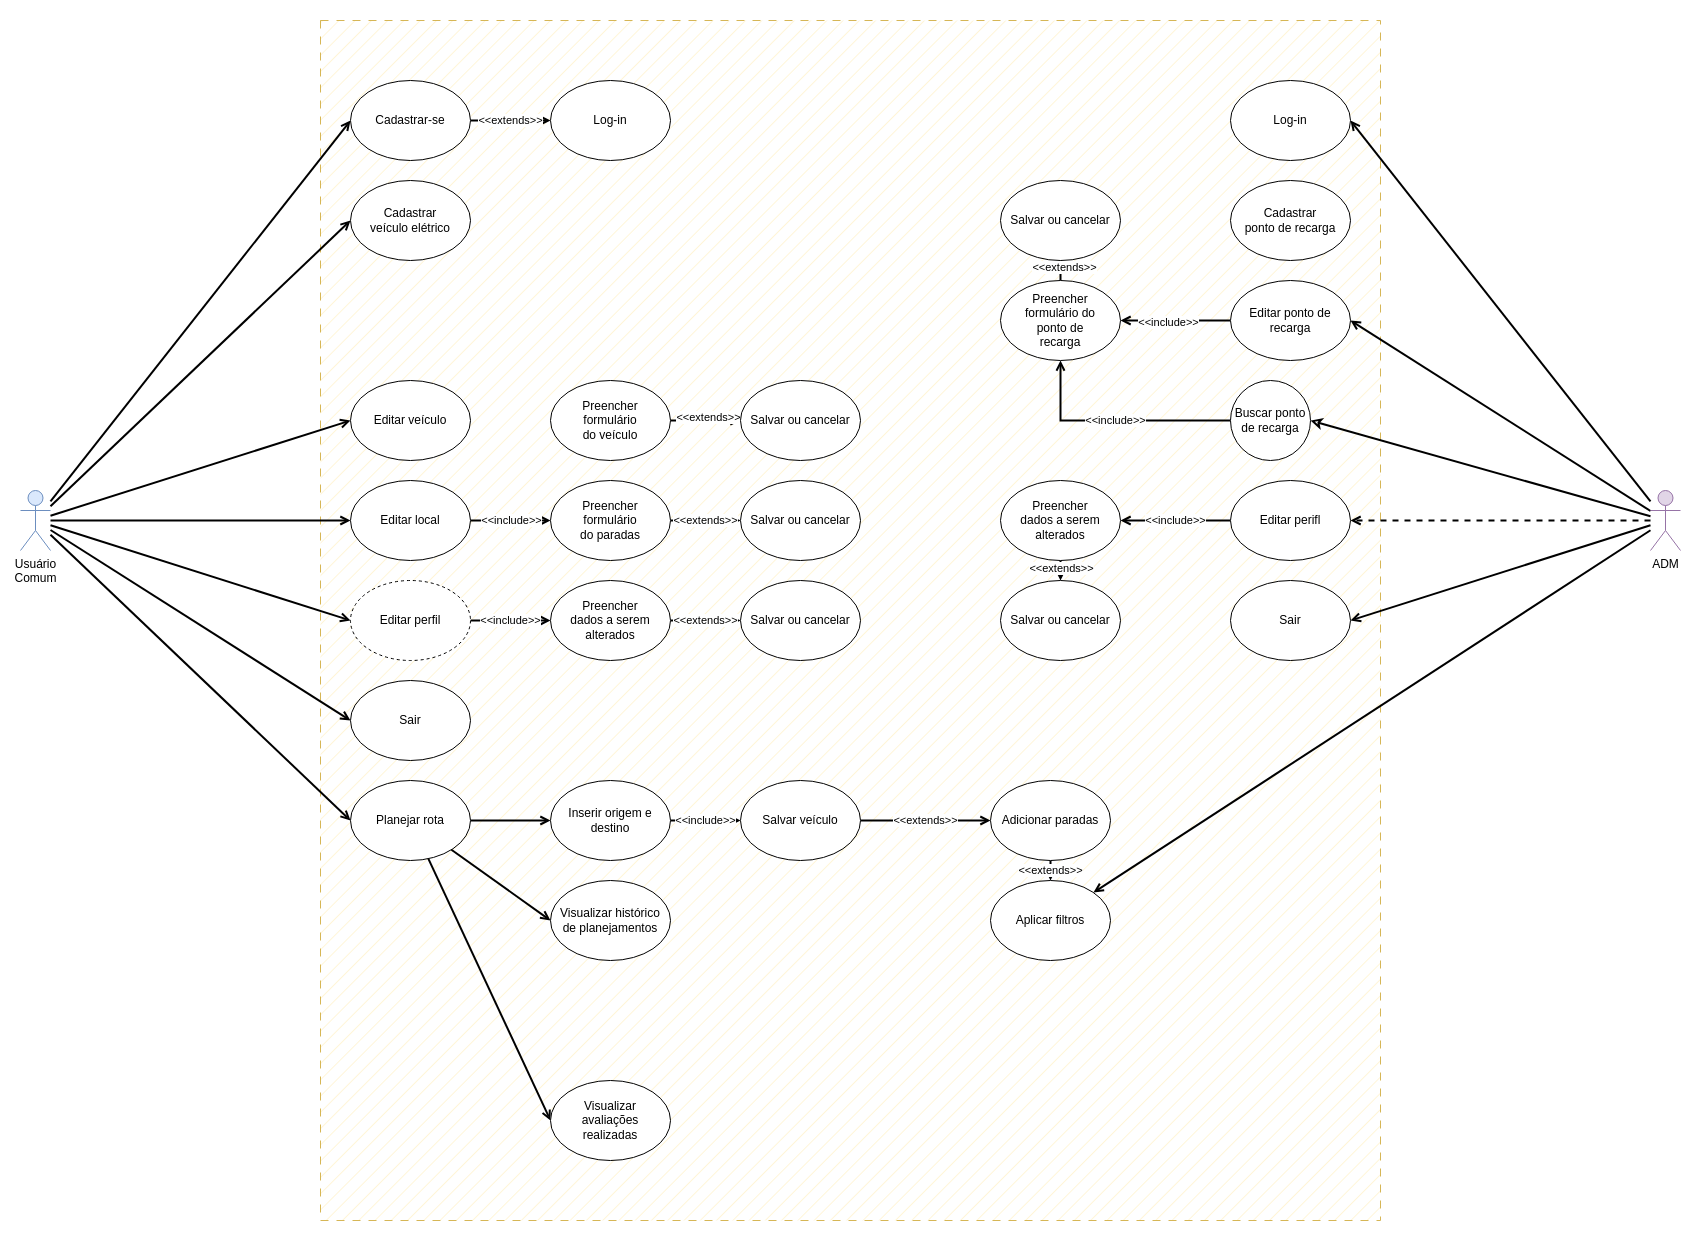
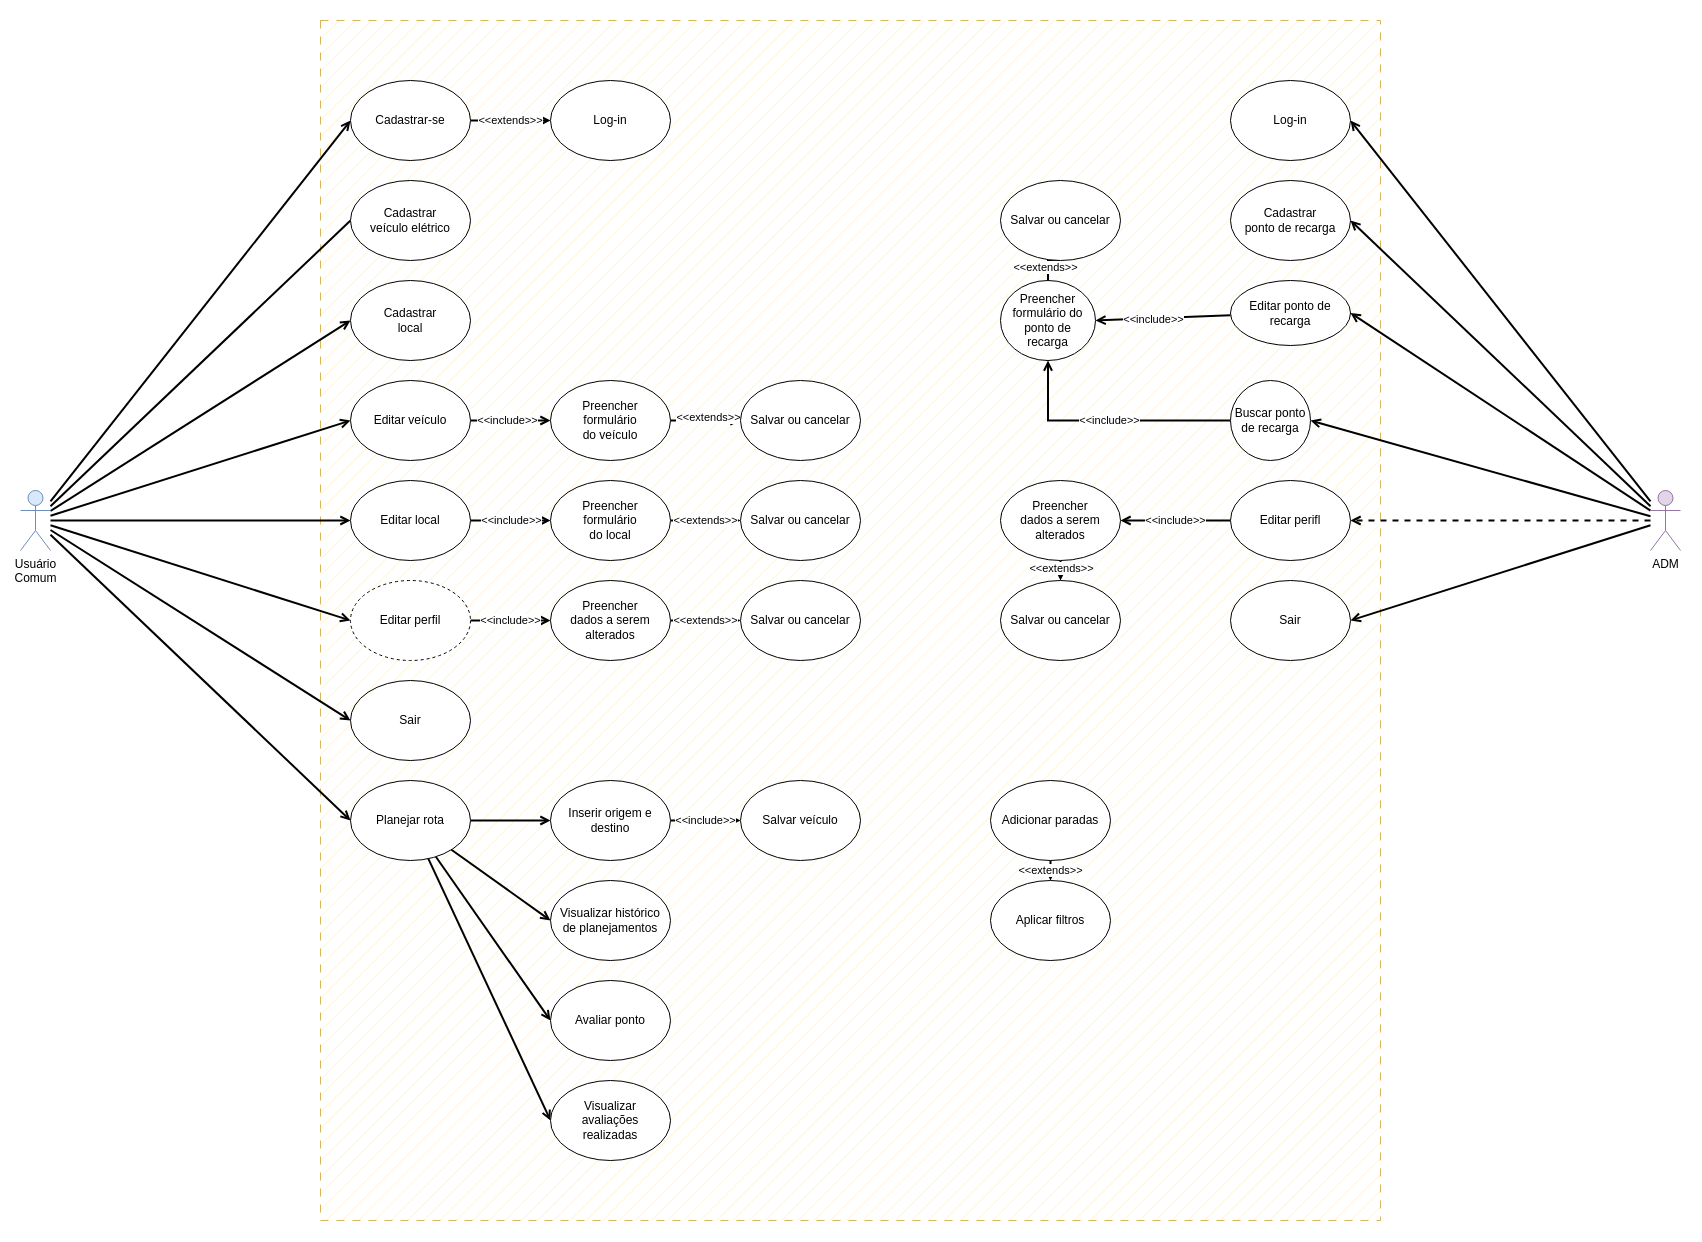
- <mxCell id="4" style="rounded=0;orthogonalLoop=1;jettySize=auto;html=1;entryX=0;entryY=0.5;entryDx=0;entryDy=0;strokeWidth=2;endArrow=open;startFill=0;endFill=0;" parent="1" source="11" target="21" edge="1"><mxGeometry relative="1" as="geometry" /></mxCell>
+ <mxCell id="4" style="rounded=0;orthogonalLoop=1;jettySize=auto;html=1;entryX=0;entryY=0.5;entryDx=0;entryDy=0;strokeWidth=2;endArrow=none;startFill=0;endFill=0;" parent="1" source="11" target="21" edge="1"><mxGeometry relative="1" as="geometry" /></mxCell>
+ <mxCell id="33" value="Cadastrar &lt;br&gt;local" style="ellipse;whiteSpace=wrap;html=1;rounded=0;fontFamily=Arial;" parent="1" vertex="1"><mxGeometry x="350" y="280" width="120" height="80" as="geometry" /></mxCell>
- <mxCell id="26" value="Preencher &lt;br&gt;formulário do&lt;br&gt;ponto de &lt;br&gt;recarga" style="ellipse;whiteSpace=wrap;html=1;rounded=0;fontFamily=Arial;" parent="1" vertex="1"><mxGeometry x="1000" y="280" width="120" height="80" as="geometry" /></mxCell>
+ <mxCell id="26" value="Preencher &lt;br&gt;formulário do&lt;br&gt;ponto de &lt;br&gt;recarga" style="ellipse;whiteSpace=wrap;html=1;rounded=0;fontFamily=Arial;" parent="1" vertex="1"><mxGeometry x="1000" y="280" width="95" height="80" as="geometry" /></mxCell>
- <mxCell id="29" value="Editar ponto de recarga" style="ellipse;whiteSpace=wrap;html=1;rounded=0;" parent="1" vertex="1"><mxGeometry x="1230" y="280" width="120" height="80" as="geometry" /></mxCell>
+ <mxCell id="29" value="Editar ponto de recarga" style="ellipse;whiteSpace=wrap;html=1;rounded=0;" parent="1" vertex="1"><mxGeometry x="1230" y="280" width="120" height="65" as="geometry" /></mxCell>
+ <mxCell id="5" style="rounded=0;orthogonalLoop=1;jettySize=auto;html=1;strokeWidth=2;endArrow=open;endFill=0;entryX=0;entryY=0.5;entryDx=0;entryDy=0;" parent="1" source="11" target="33" edge="1"><mxGeometry relative="1" as="geometry" /></mxCell>
+ <mxCell id="42" style="rounded=0;orthogonalLoop=1;jettySize=auto;html=1;endArrow=open;endFill=0;strokeWidth=2;" edge="1" parent="1" source="44" target="47"><mxGeometry relative="1" as="geometry" /></mxCell>
+ <mxCell id="43" value="&amp;lt;&amp;lt;include&amp;gt;&amp;gt;" style="edgeLabel;html=1;align=center;verticalAlign=middle;resizable=0;points=[];" vertex="1" connectable="0" parent="42"><mxGeometry x="-0.09" y="1" relative="1" as="geometry"><mxPoint as="offset" /></mxGeometry></mxCell>
- <mxCell id="15" style="rounded=0;orthogonalLoop=1;jettySize=auto;html=1;entryX=1;entryY=0.5;entryDx=0;entryDy=0;endArrow=classic;endFill=0;strokeWidth=2;" parent="1" source="18" target="31" edge="1"><mxGeometry relative="1" as="geometry" /></mxCell>
+ <mxCell id="15" style="rounded=0;orthogonalLoop=1;jettySize=auto;html=1;entryX=1;entryY=0.5;entryDx=0;entryDy=0;endArrow=open;endFill=0;strokeWidth=2;" parent="1" source="18" target="31" edge="1"><mxGeometry relative="1" as="geometry" /></mxCell>
- <mxCell id="53" value="Preencher &lt;br&gt;formulário &lt;br&gt;do paradas" style="ellipse;whiteSpace=wrap;html=1;rounded=0;fontFamily=Arial;" vertex="1" parent="1"><mxGeometry x="550" y="480" width="120" height="80" as="geometry" /></mxCell>
+ <mxCell id="53" value="Preencher &lt;br&gt;formulário &lt;br&gt;do local" style="ellipse;whiteSpace=wrap;html=1;rounded=0;fontFamily=Arial;" vertex="1" parent="1"><mxGeometry x="550" y="480" width="120" height="80" as="geometry" /></mxCell>
- <mxCell id="13" style="rounded=0;orthogonalLoop=1;jettySize=auto;html=1;endArrow=open;endFill=0;strokeWidth=2;" parent="1" source="18" target="75" edge="1"><mxGeometry relative="1" as="geometry" /></mxCell>
+ <mxCell id="13" style="rounded=0;orthogonalLoop=1;jettySize=auto;html=1;entryX=1;entryY=0.5;entryDx=0;entryDy=0;endArrow=open;endFill=0;strokeWidth=2;" parent="1" source="18" target="22" edge="1"><mxGeometry relative="1" as="geometry" /></mxCell>
- <mxCell id="71" value="&amp;lt;&amp;lt;extends&amp;gt;&amp;gt;" style="rounded=0;orthogonalLoop=1;jettySize=auto;html=1;endArrow=open;endFill=0;strokeWidth=2;" edge="1" parent="1" source="72" target="74"><mxGeometry relative="1" as="geometry" /></mxCell>
+ <mxCell id="62" style="rounded=0;orthogonalLoop=1;jettySize=auto;html=1;entryX=0;entryY=0.5;entryDx=0;entryDy=0;endArrow=open;endFill=0;strokeWidth=2;" edge="1" parent="1" source="65" target="67"><mxGeometry relative="1" as="geometry" /></mxCell>
+ <mxCell id="67" value="Avaliar ponto" style="ellipse;whiteSpace=wrap;html=1;rounded=0;fontFamily=Arial;" vertex="1" parent="1"><mxGeometry x="550" y="980" width="120" height="80" as="geometry" /></mxCell>
